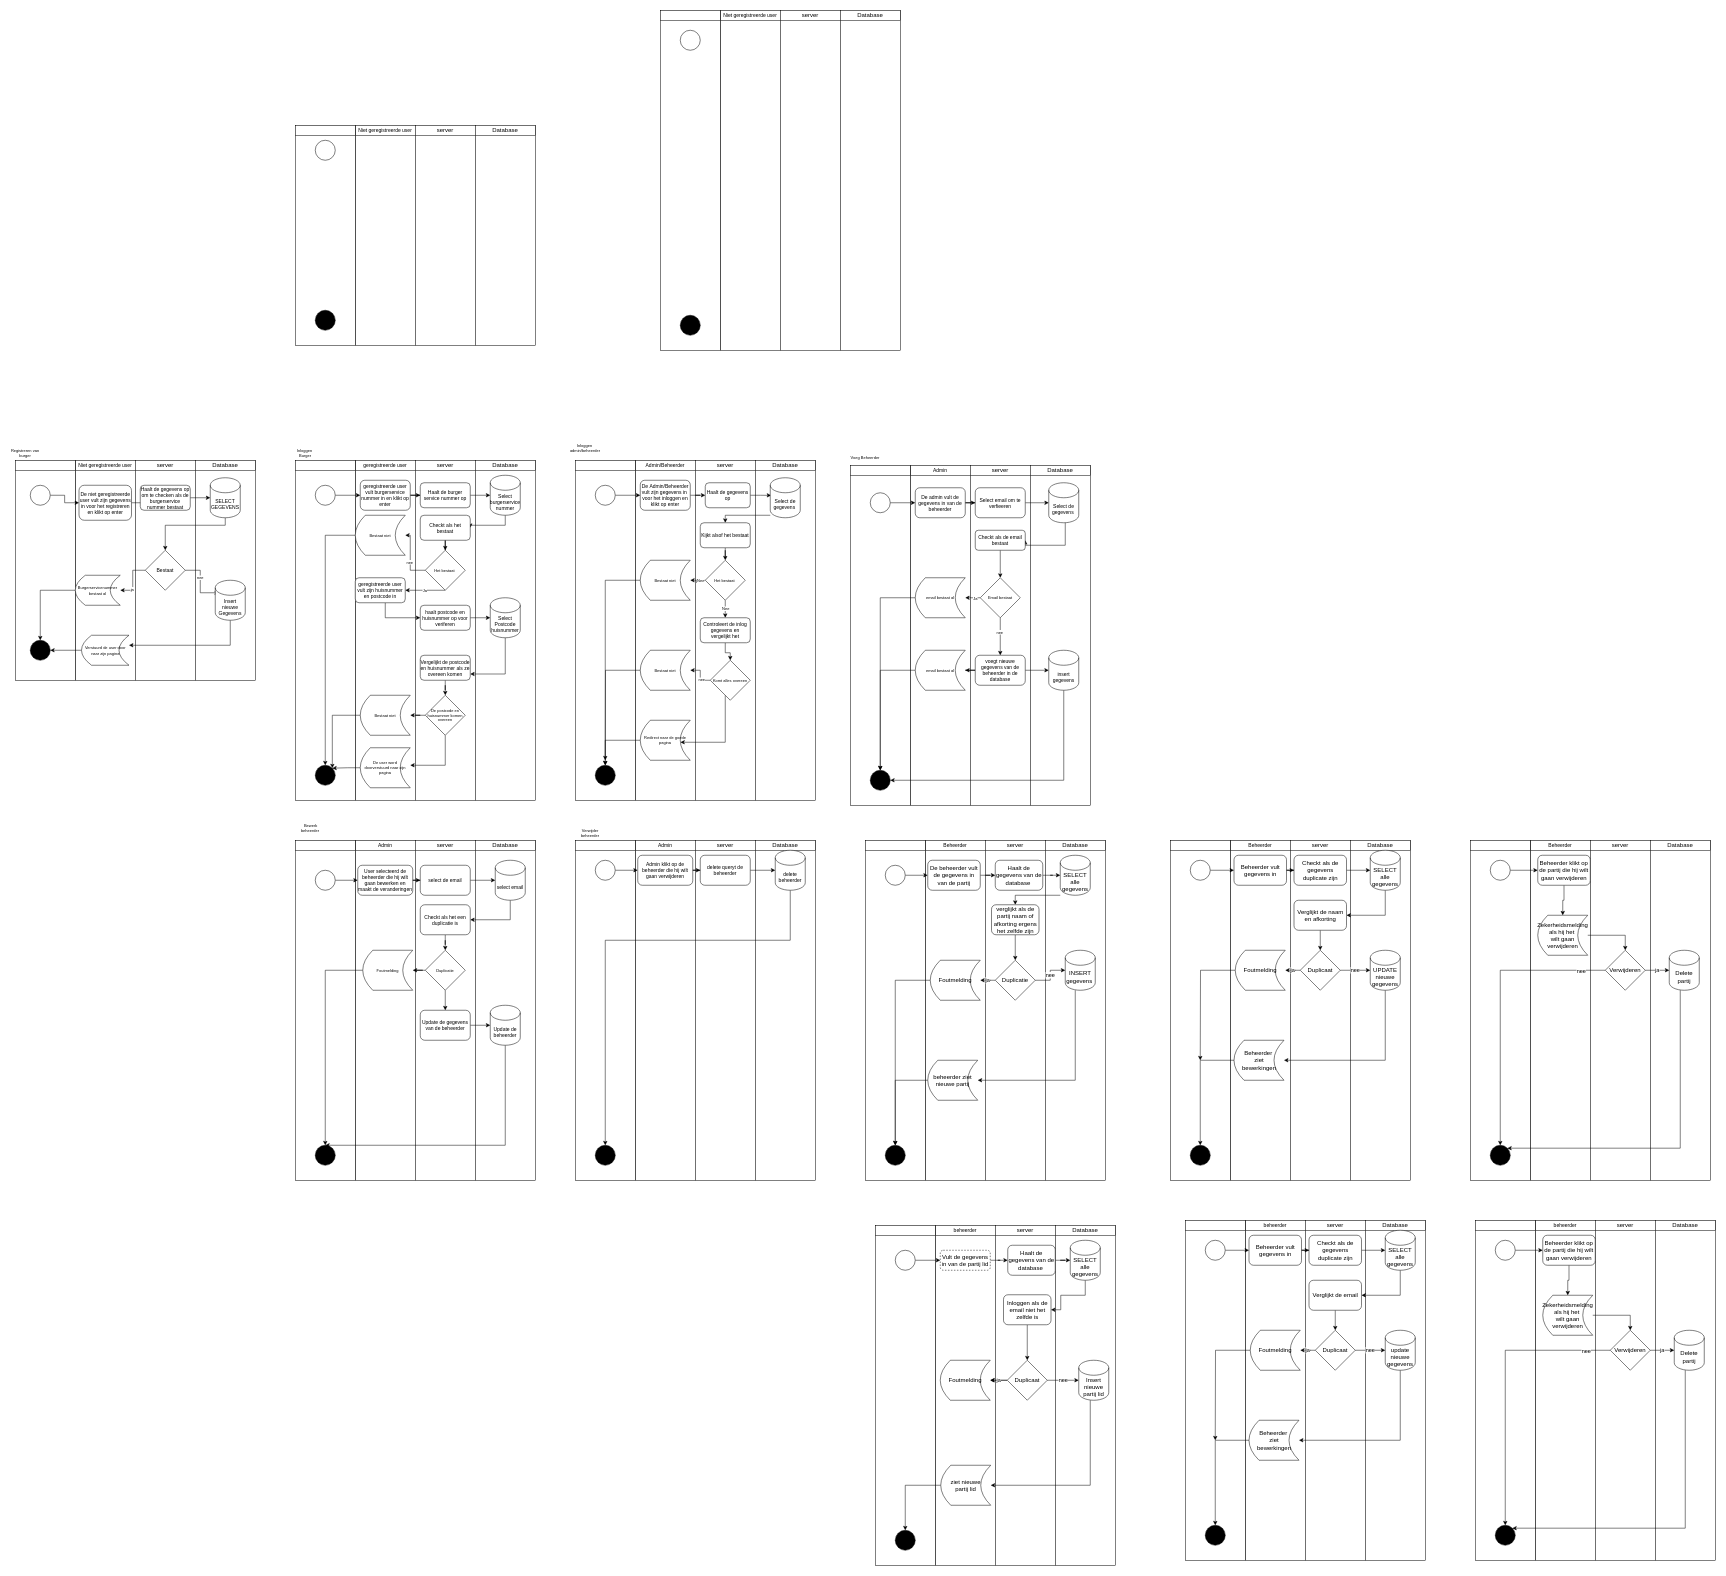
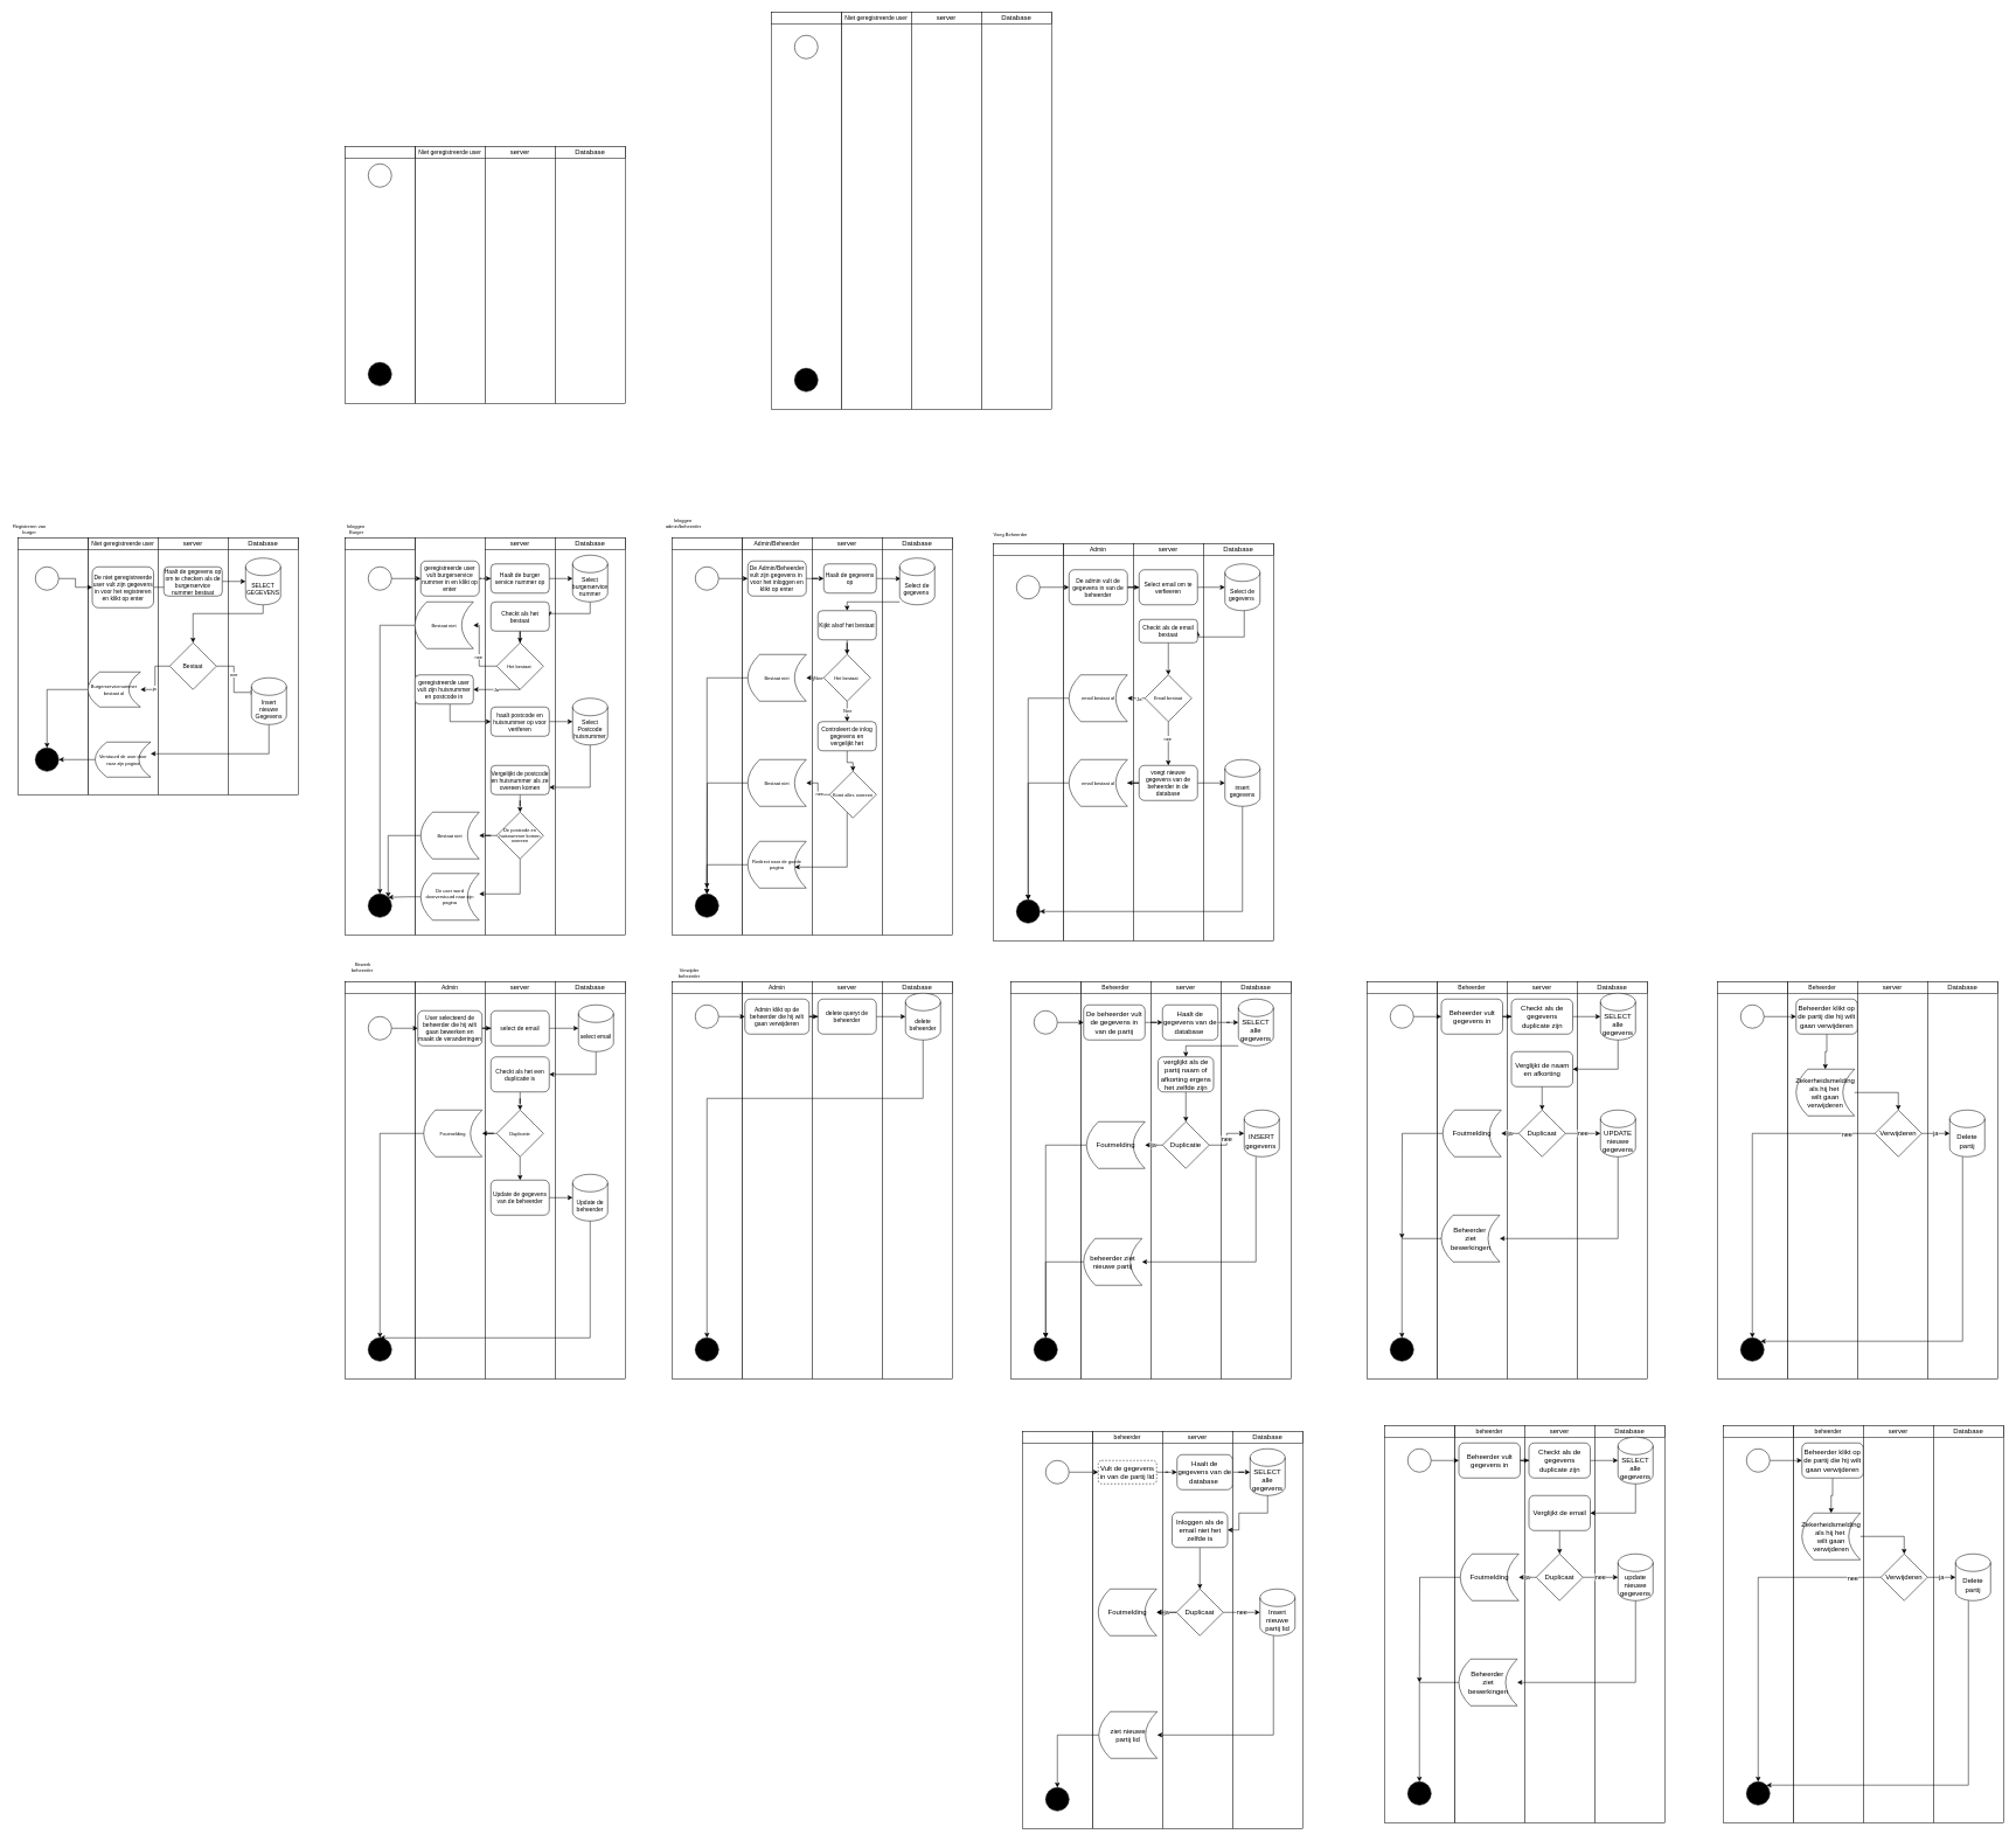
- <mxCell id="11" value="&lt;font style=&quot;font-size: 10px;&quot;&gt;geregistreerde user&lt;/font&gt;" style="rounded=0;whiteSpace=wrap;html=1;" parent="1" vertex="1"><mxGeometry x="710" y="920" width="120" height="20" as="geometry" /></mxCell>
- <mxCell id="104" style="edgeStyle=orthogonalEdgeStyle;rounded=0;orthogonalLoop=1;jettySize=auto;html=1;entryX=0;entryY=0.5;entryDx=0;entryDy=0;fontSize=8;" parent="1" source="105" target="107" edge="1"><mxGeometry relative="1" as="geometry" /></mxCell>
+ <mxCell id="104" style="edgeStyle=orthogonalEdgeStyle;rounded=0;orthogonalLoop=1;jettySize=auto;html=1;entryX=0;entryY=0.5;entryDx=0;entryDy=0;fontSize=8;dashed=1;" parent="1" source="105" target="107" edge="1"><mxGeometry relative="1" as="geometry" /></mxCell>
